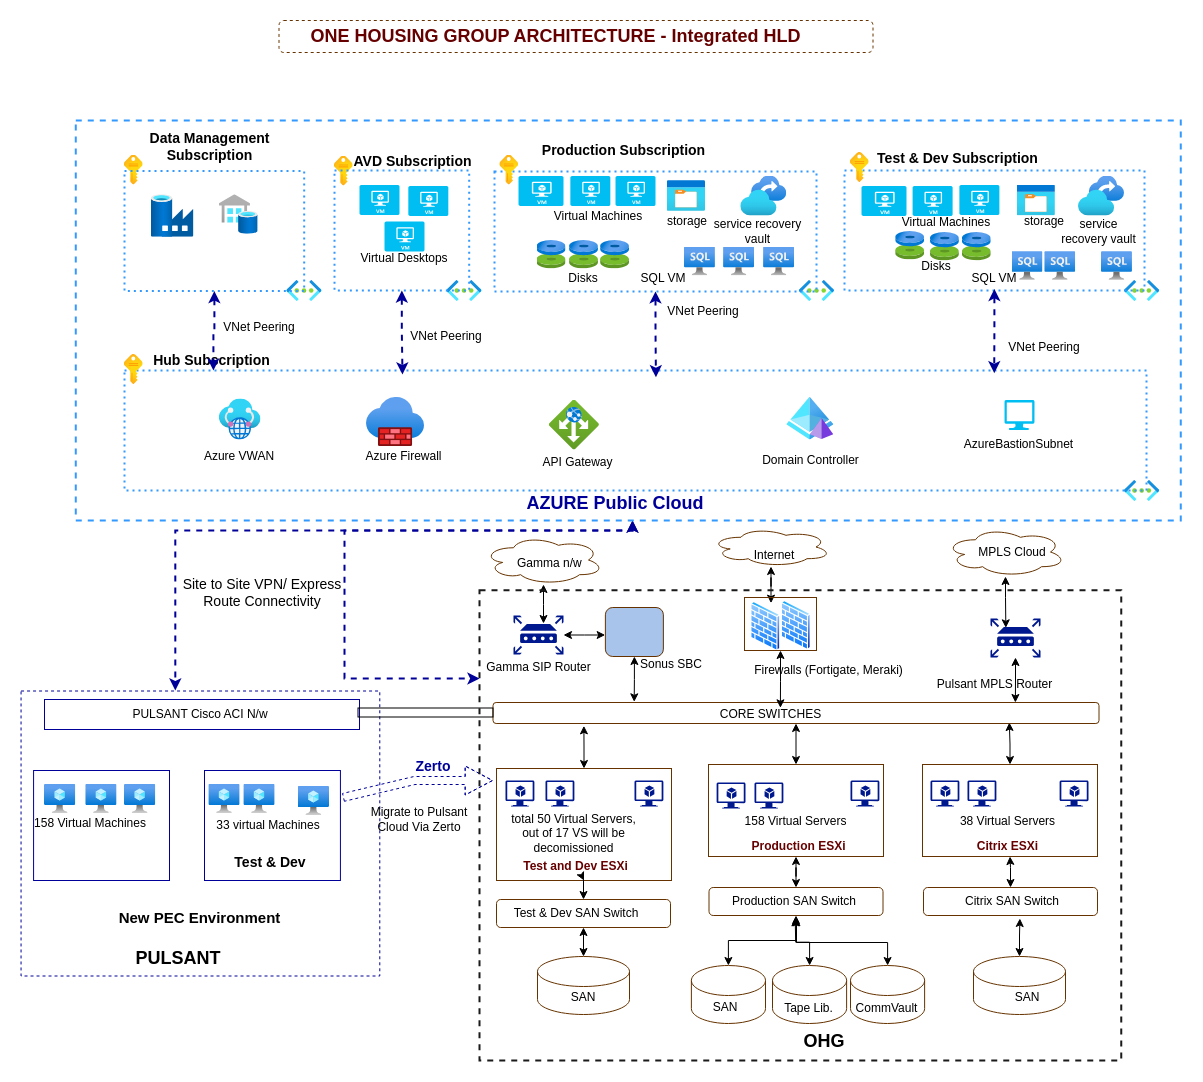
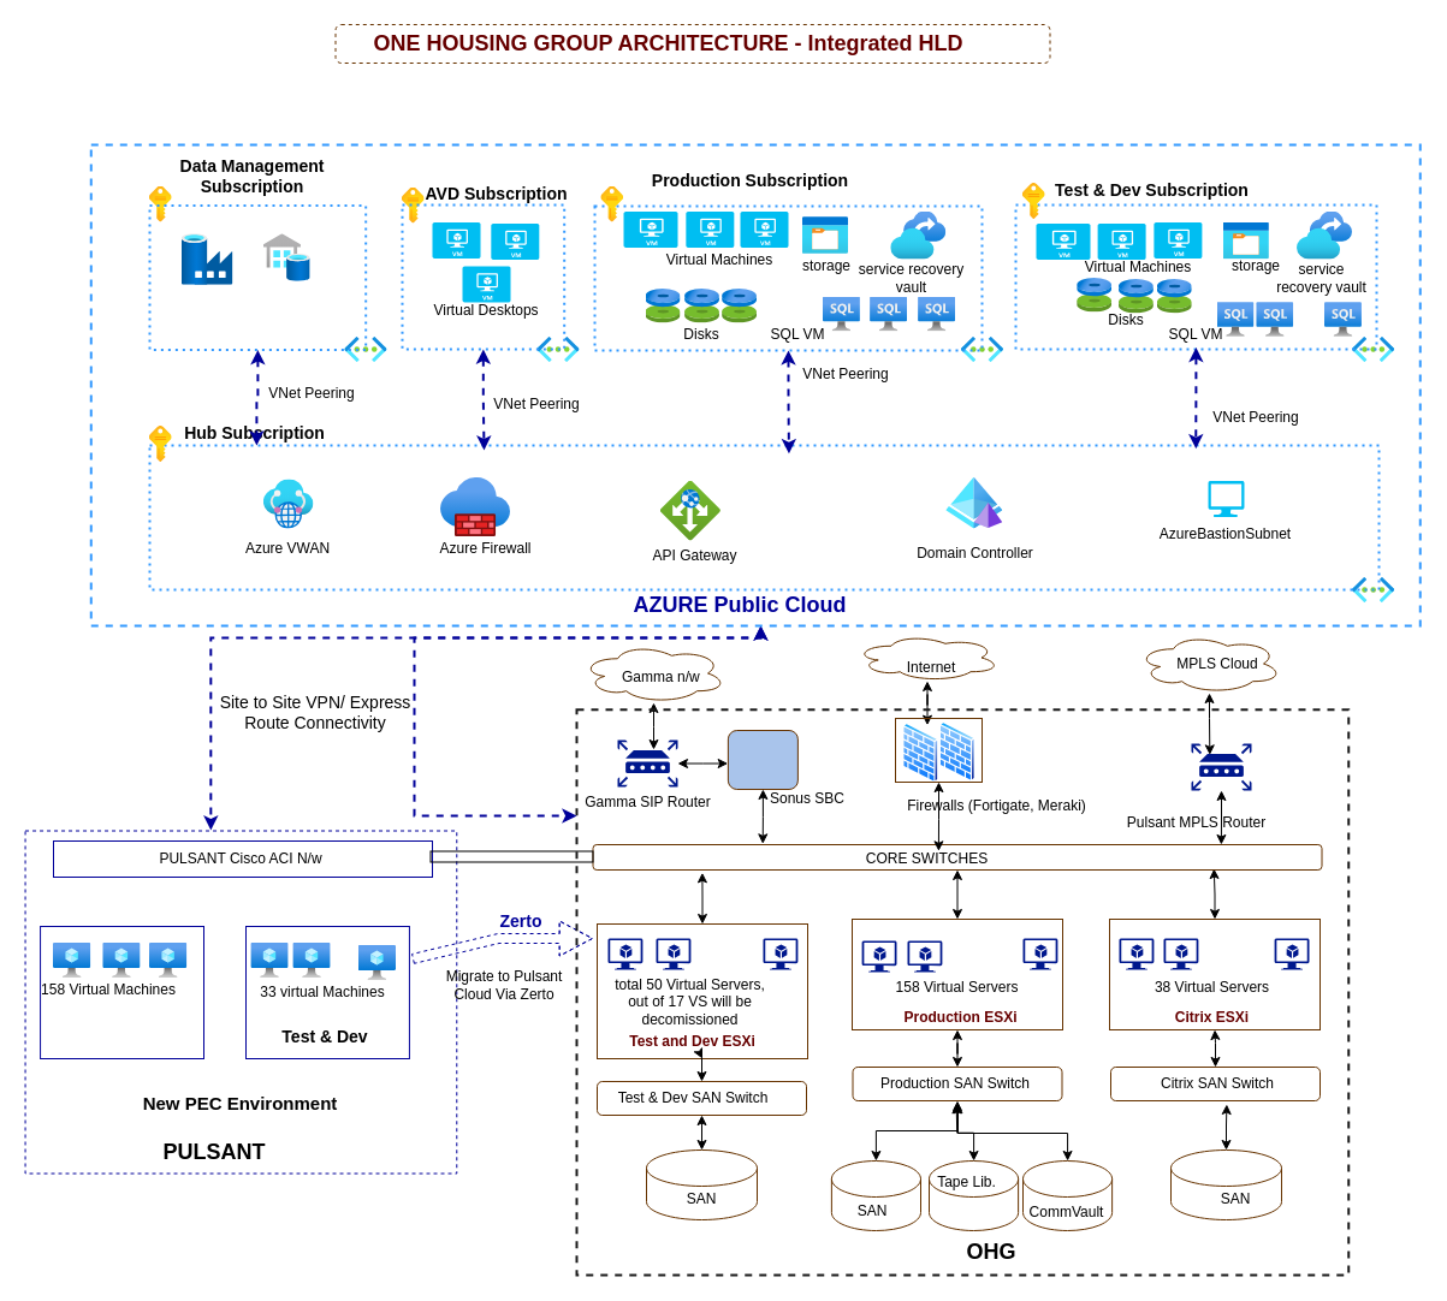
- <mxCell id="47" value="Tape Lib." style="text;html=1;strokeColor=none;fillColor=none;align=center;verticalAlign=middle;whiteSpace=wrap;rounded=0;" parent="1" vertex="1"><mxGeometry x="782.89" y="997" width="51.11" height="21" as="geometry" /></mxCell>
+ <mxCell id="47" value="Tape Lib." style="text;html=1;strokeColor=none;fillColor=none;align=center;verticalAlign=middle;whiteSpace=wrap;rounded=0;" parent="1" vertex="1"><mxGeometry x="777.89" y="972" width="51.11" height="21" as="geometry" /></mxCell>
